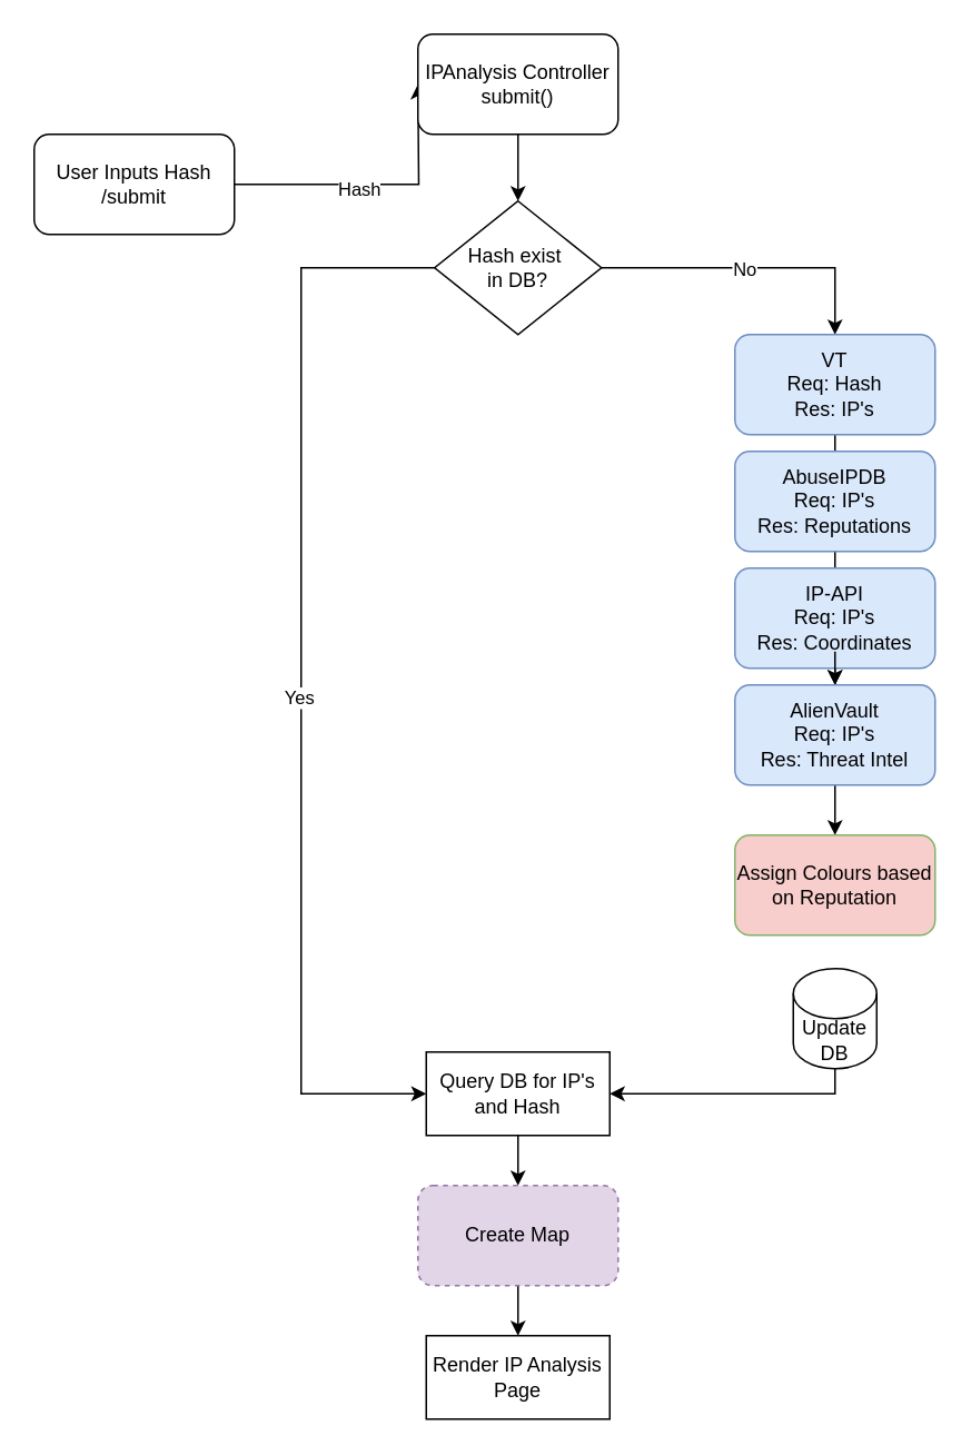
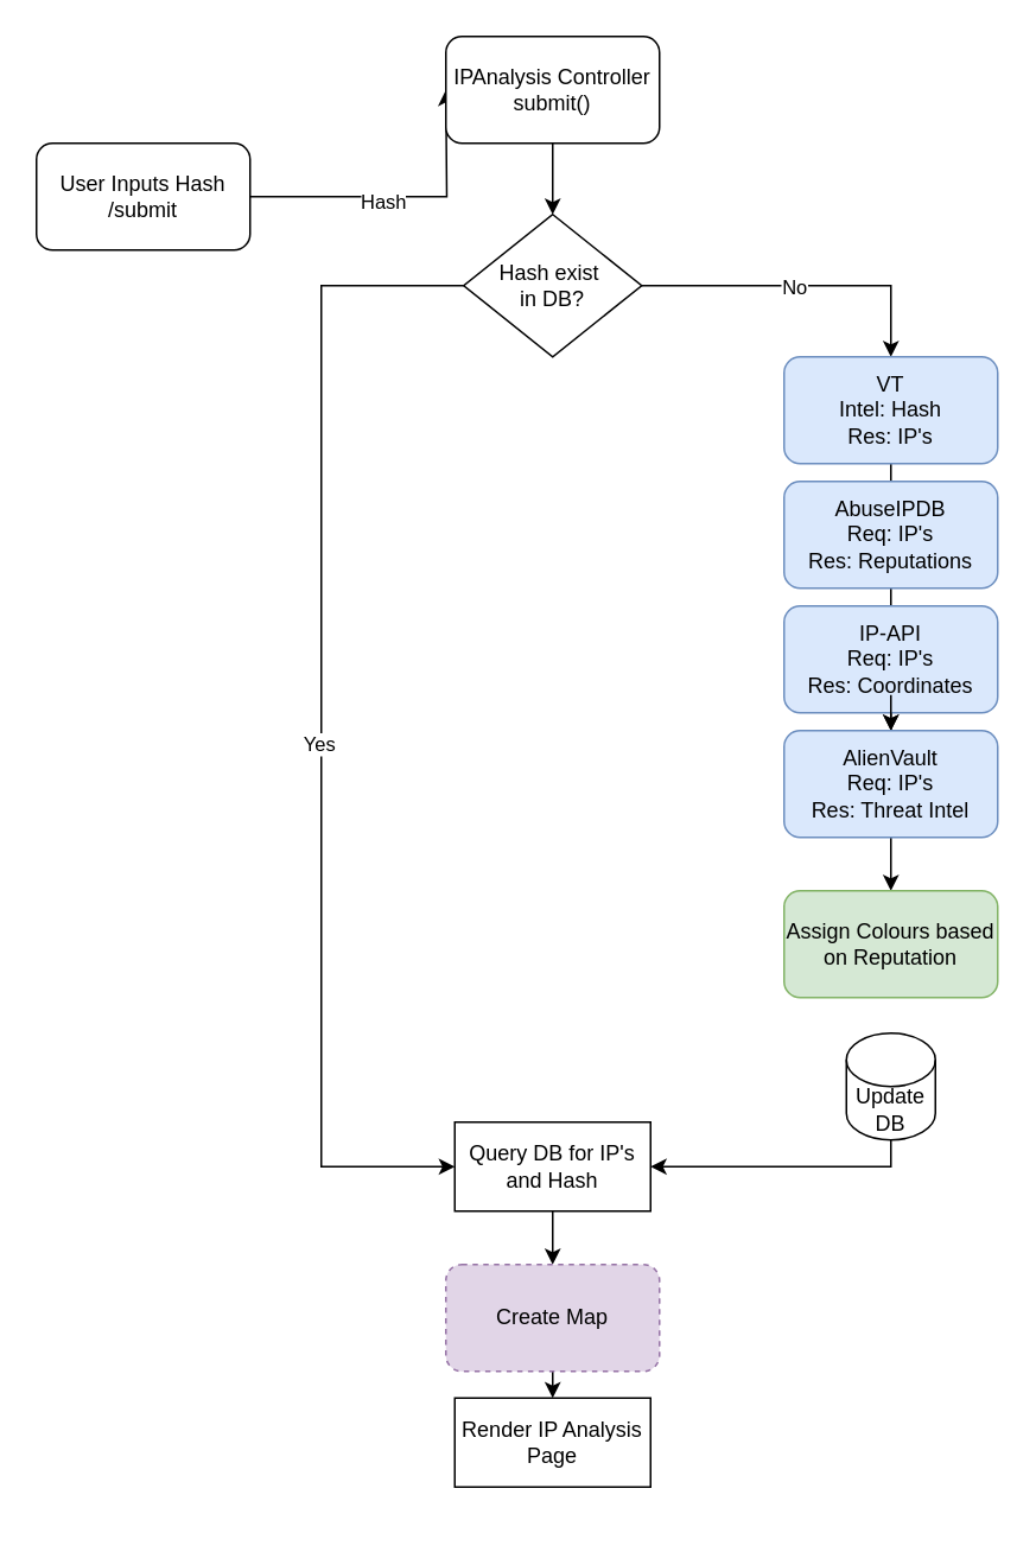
- <mxCell id="16" value="VT &lt;br&gt;Req: Hash&lt;br&gt;Res: IP's" style="rounded=1;whiteSpace=wrap;html=1;fillColor=#dae8fc;strokeColor=#6c8ebf;" vertex="1" parent="1"><mxGeometry x="440" y="200" width="120" height="60" as="geometry" /></mxCell>
+ <mxCell id="16" value="VT &lt;br&gt;Intel: Hash&lt;br&gt;Res: IP's" style="rounded=1;whiteSpace=wrap;html=1;fillColor=#dae8fc;strokeColor=#6c8ebf;" vertex="1" parent="1"><mxGeometry x="440" y="200" width="120" height="60" as="geometry" /></mxCell>
- <mxCell id="25" value="Assign Colours based on Reputation" style="rounded=1;whiteSpace=wrap;html=1;fillColor=#f8cecc;strokeColor=#82b366;" vertex="1" parent="1"><mxGeometry x="440" y="500" width="120" height="60" as="geometry" /></mxCell>
+ <mxCell id="25" value="Assign Colours based on Reputation" style="rounded=1;whiteSpace=wrap;html=1;fillColor=#d5e8d4;strokeColor=#82b366;" vertex="1" parent="1"><mxGeometry x="440" y="500" width="120" height="60" as="geometry" /></mxCell>
- <mxCell id="12" value="Render IP Analysis Page" style="rounded=0;whiteSpace=wrap;html=1;" vertex="1" parent="1"><mxGeometry x="255" y="800" width="110" height="50" as="geometry" /></mxCell>
+ <mxCell id="12" value="Render IP Analysis Page" style="rounded=0;whiteSpace=wrap;html=1;" vertex="1" parent="1"><mxGeometry x="255" y="785" width="110" height="50" as="geometry" /></mxCell>
